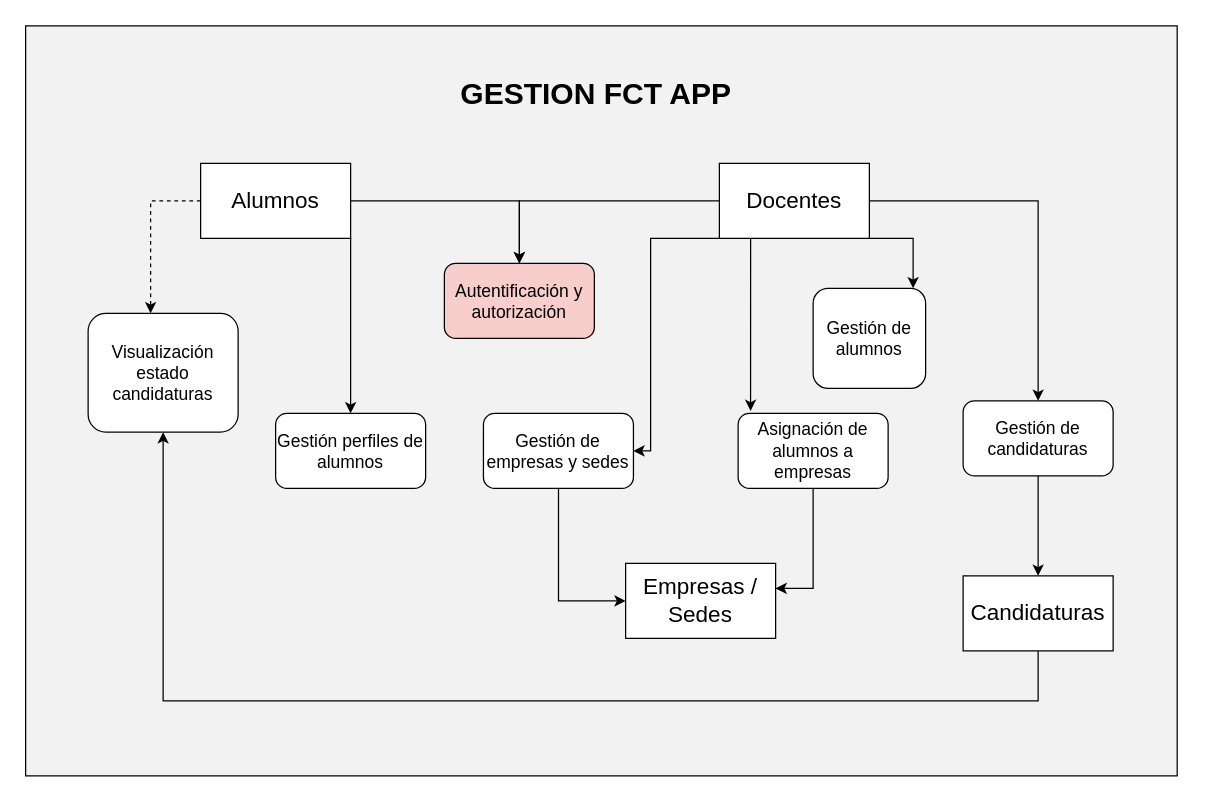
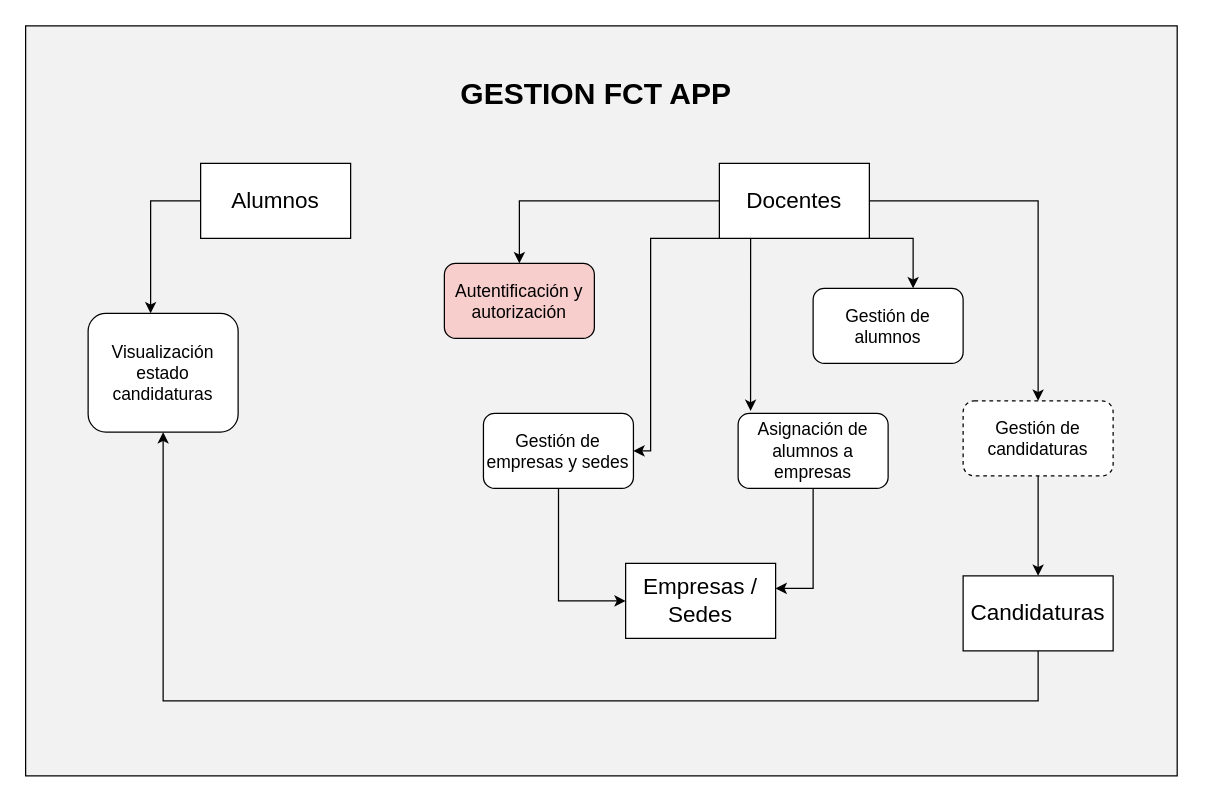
- <mxCell id="15" style="edgeStyle=orthogonalEdgeStyle;rounded=0;orthogonalLoop=1;jettySize=auto;html=1;" edge="1" parent="1" source="17" target="13"><mxGeometry relative="1" as="geometry" /></mxCell>
- <mxCell id="16" style="edgeStyle=orthogonalEdgeStyle;rounded=0;orthogonalLoop=1;jettySize=auto;html=1;dashed=1;" edge="1" parent="1" source="17" target="12"><mxGeometry relative="1" as="geometry"><Array as="points"><mxPoint x="120" y="160" /></Array></mxGeometry></mxCell>
+ <mxCell id="16" style="edgeStyle=orthogonalEdgeStyle;rounded=0;orthogonalLoop=1;jettySize=auto;html=1;" edge="1" parent="1" source="17" target="12"><mxGeometry relative="1" as="geometry"><Array as="points"><mxPoint x="120" y="160" /></Array></mxGeometry></mxCell>
- <mxCell id="14" style="edgeStyle=orthogonalEdgeStyle;rounded=0;orthogonalLoop=1;jettySize=auto;html=1;exitX=0.5;exitY=1;exitDx=0;exitDy=0;" edge="1" parent="1" source="17" target="11"><mxGeometry relative="1" as="geometry"><Array as="points"><mxPoint x="280" y="190" /></Array></mxGeometry></mxCell>
- <mxCell id="6" value="&lt;font style=&quot;font-size: 14px;&quot;&gt;Gestión de alumnos&lt;/font&gt;" style="rounded=1;whiteSpace=wrap;html=1;" vertex="1" parent="1"><mxGeometry x="650" y="230" width="90" height="80" as="geometry" /></mxCell>
+ <mxCell id="6" value="&lt;font style=&quot;font-size: 14px;&quot;&gt;Gestión de alumnos&lt;/font&gt;" style="rounded=1;whiteSpace=wrap;html=1;" vertex="1" parent="1"><mxGeometry x="650" y="230" width="120" height="60" as="geometry" /></mxCell>
- <mxCell id="8" value="&lt;font style=&quot;font-size: 14px;&quot;&gt;Gestión de candidaturas&lt;/font&gt;" style="rounded=1;whiteSpace=wrap;html=1;" vertex="1" parent="1"><mxGeometry x="770" y="320" width="120" height="60" as="geometry" /></mxCell>
+ <mxCell id="8" value="&lt;font style=&quot;font-size: 14px;&quot;&gt;Gestión de candidaturas&lt;/font&gt;" style="rounded=1;whiteSpace=wrap;html=1;dashed=1;" vertex="1" parent="1"><mxGeometry x="770" y="320" width="120" height="60" as="geometry" /></mxCell>
- <mxCell id="11" value="&lt;font style=&quot;font-size: 14px;&quot;&gt;Gestión perfiles de alumnos&lt;/font&gt;" style="rounded=1;whiteSpace=wrap;html=1;gradientColor=none;fontSize=14;" vertex="1" parent="1"><mxGeometry x="220" y="330" width="120" height="60" as="geometry" /></mxCell>
